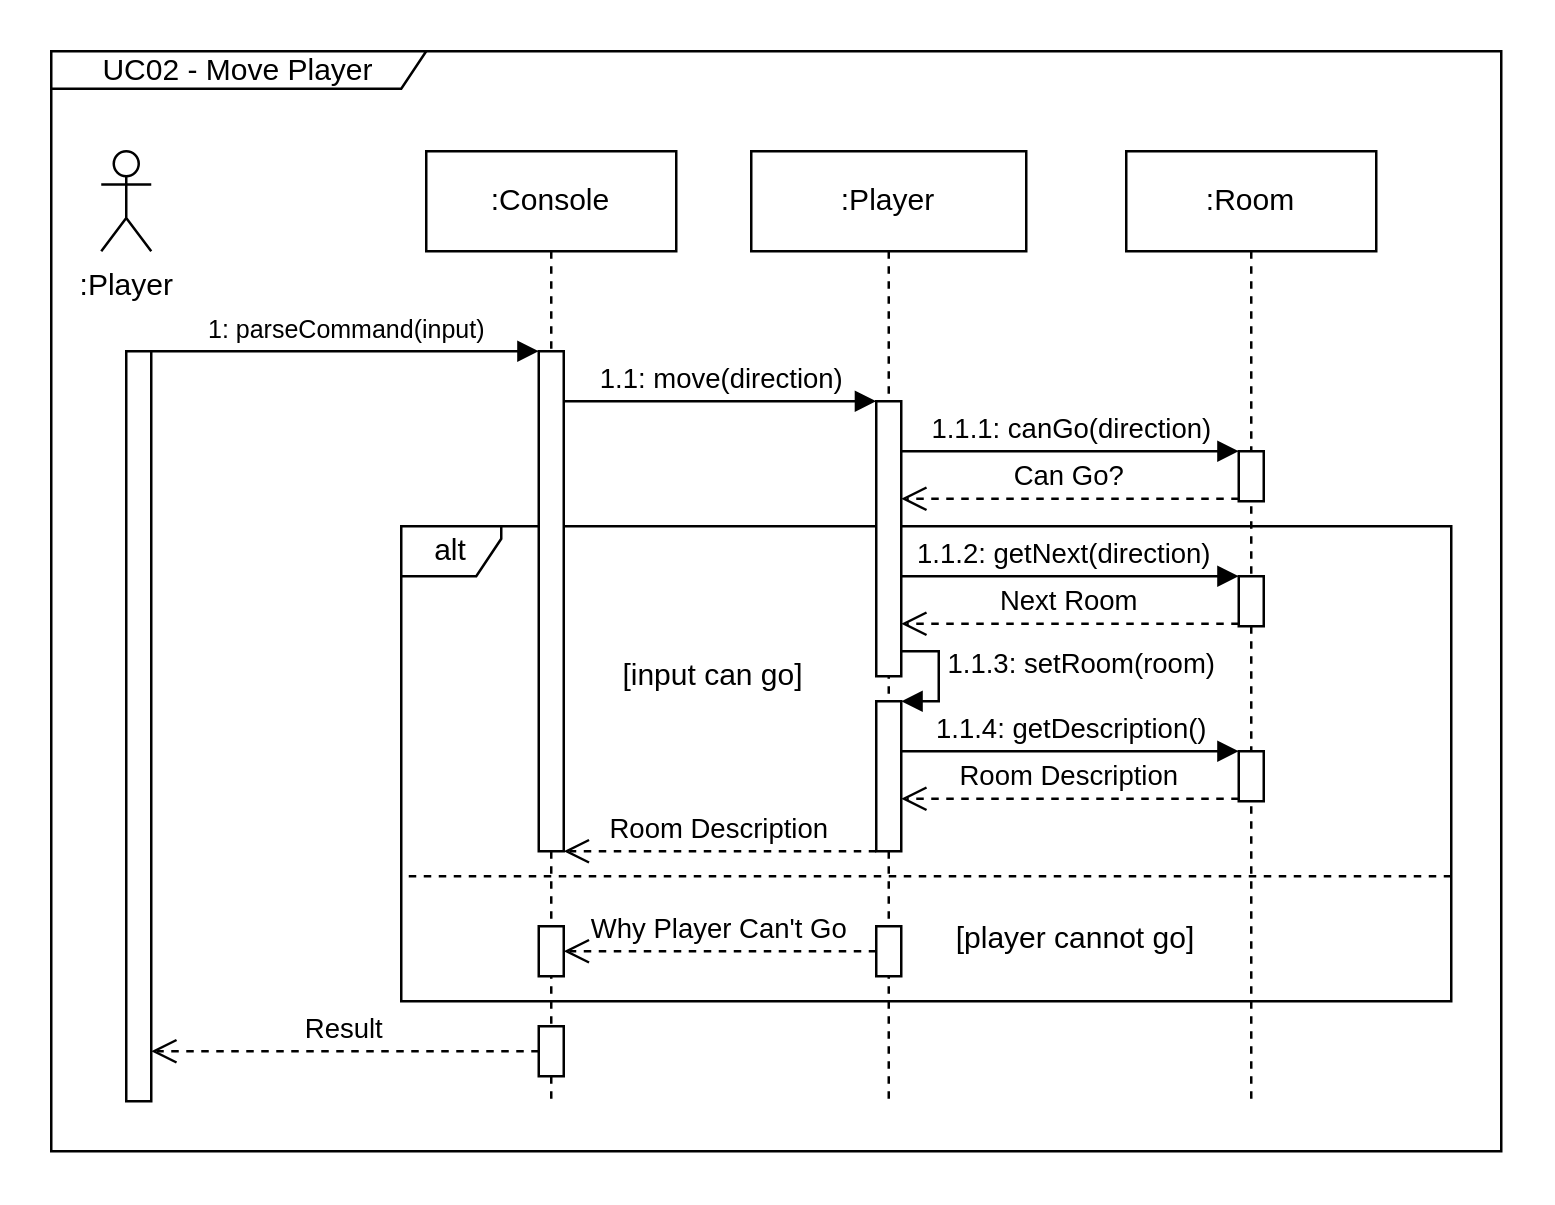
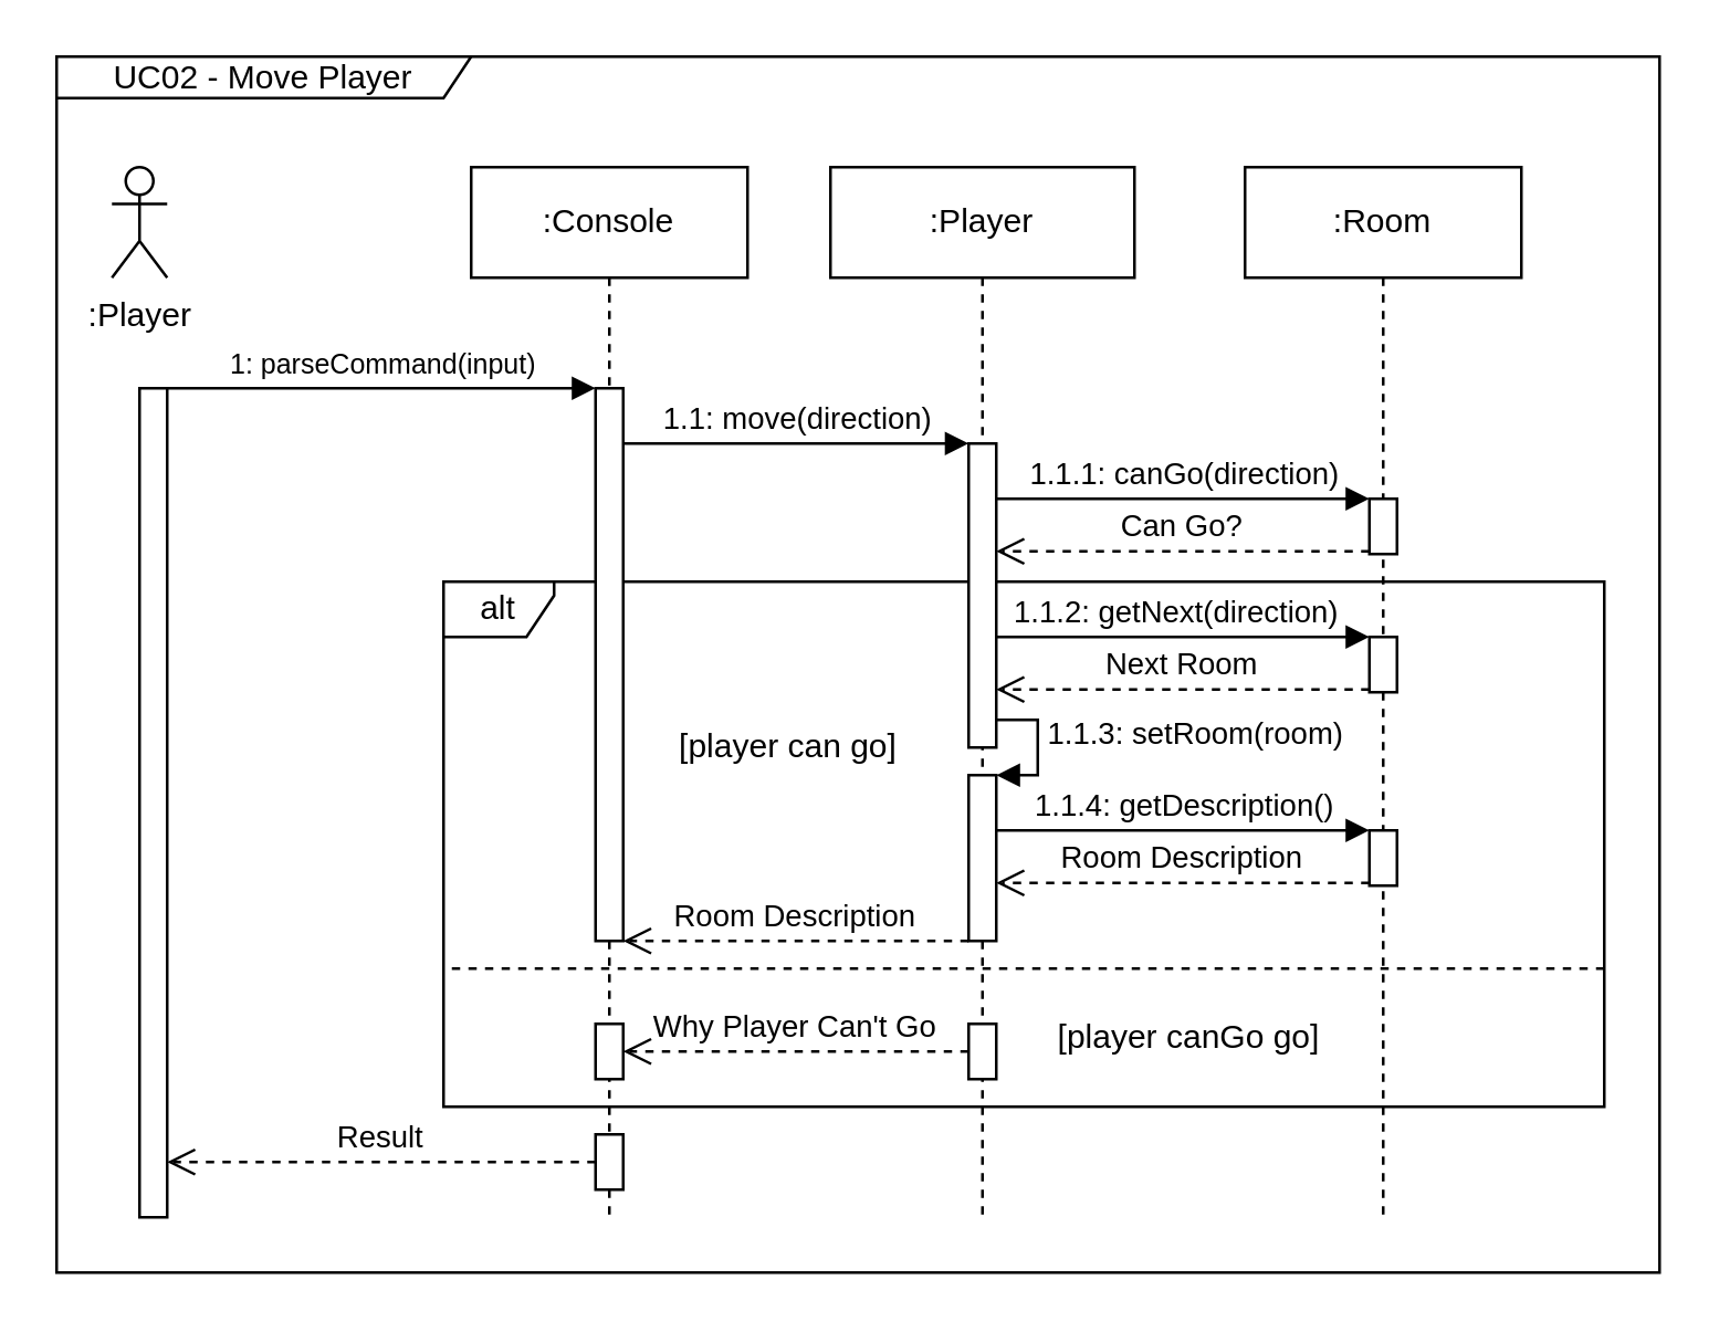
- <mxCell id="24" value="[input can go]" style="text;html=1;strokeColor=none;fillColor=none;align=center;verticalAlign=middle;whiteSpace=wrap;rounded=0;" vertex="1" parent="1"><mxGeometry x="240" y="260" width="90" height="20" as="geometry" /></mxCell>
+ <mxCell id="24" value="[player can go]" style="text;html=1;strokeColor=none;fillColor=none;align=center;verticalAlign=middle;whiteSpace=wrap;rounded=0;" vertex="1" parent="1"><mxGeometry x="240" y="260" width="90" height="20" as="geometry" /></mxCell>
- <mxCell id="31" value="[player cannot go]" style="text;html=1;strokeColor=none;fillColor=none;align=center;verticalAlign=middle;whiteSpace=wrap;rounded=0;" vertex="1" parent="1"><mxGeometry x="380" y="360" width="100" height="30" as="geometry" /></mxCell>
+ <mxCell id="31" value="[player canGo go]" style="text;html=1;strokeColor=none;fillColor=none;align=center;verticalAlign=middle;whiteSpace=wrap;rounded=0;" vertex="1" parent="1"><mxGeometry x="380" y="360" width="100" height="30" as="geometry" /></mxCell>
